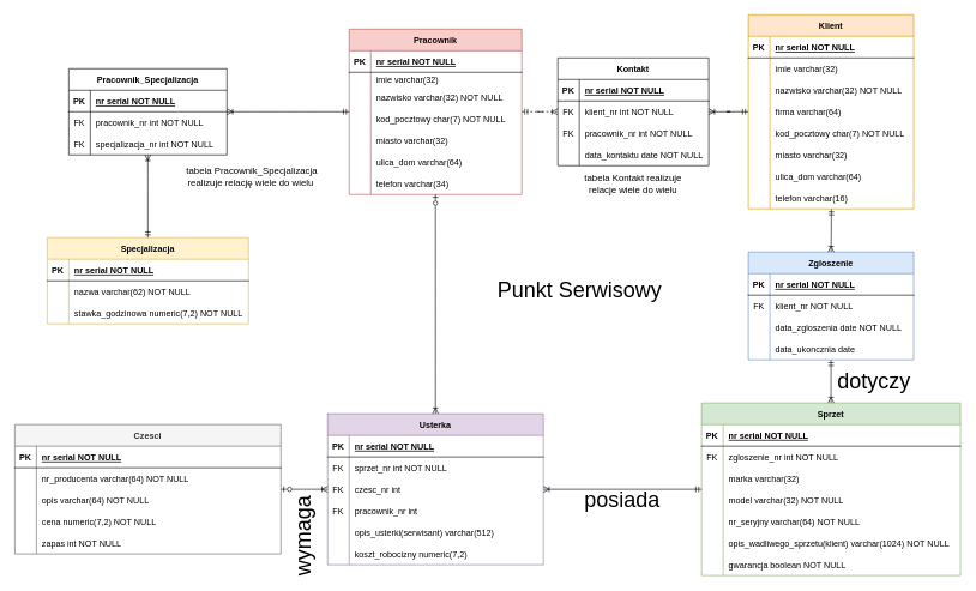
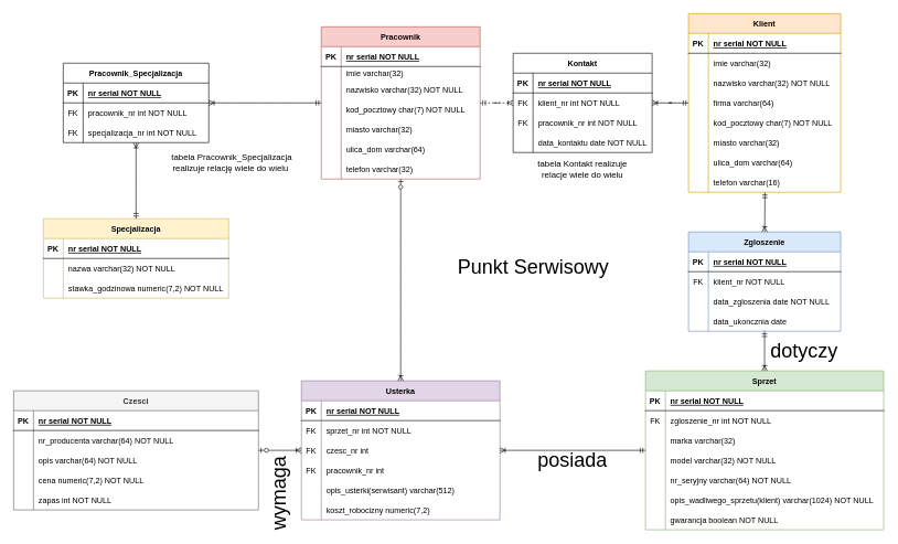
- <mxCell id="23" value="telefon varchar(34)" style="shape=partialRectangle;connectable=0;fillColor=none;top=0;left=0;bottom=0;right=0;align=left;spacingLeft=6;overflow=hidden;" parent="21" vertex="1"><mxGeometry x="30.0" width="210.0" height="30" as="geometry"><mxRectangle width="210.0" height="30" as="alternateBounds" /></mxGeometry></mxCell>
+ <mxCell id="23" value="telefon varchar(32)" style="shape=partialRectangle;connectable=0;fillColor=none;top=0;left=0;bottom=0;right=0;align=left;spacingLeft=6;overflow=hidden;" parent="21" vertex="1"><mxGeometry x="30.0" width="210.0" height="30" as="geometry"><mxRectangle width="210.0" height="30" as="alternateBounds" /></mxGeometry></mxCell>
- <mxCell id="141" value="nazwa varchar(62) NOT NULL" style="shape=partialRectangle;connectable=0;fillColor=none;top=0;left=0;bottom=0;right=0;align=left;spacingLeft=6;overflow=hidden;" vertex="1" parent="139"><mxGeometry x="30" width="250" height="30" as="geometry"><mxRectangle width="250" height="30" as="alternateBounds" /></mxGeometry></mxCell>
+ <mxCell id="141" value="nazwa varchar(32) NOT NULL" style="shape=partialRectangle;connectable=0;fillColor=none;top=0;left=0;bottom=0;right=0;align=left;spacingLeft=6;overflow=hidden;" vertex="1" parent="139"><mxGeometry x="30" width="250" height="30" as="geometry"><mxRectangle width="250" height="30" as="alternateBounds" /></mxGeometry></mxCell>
